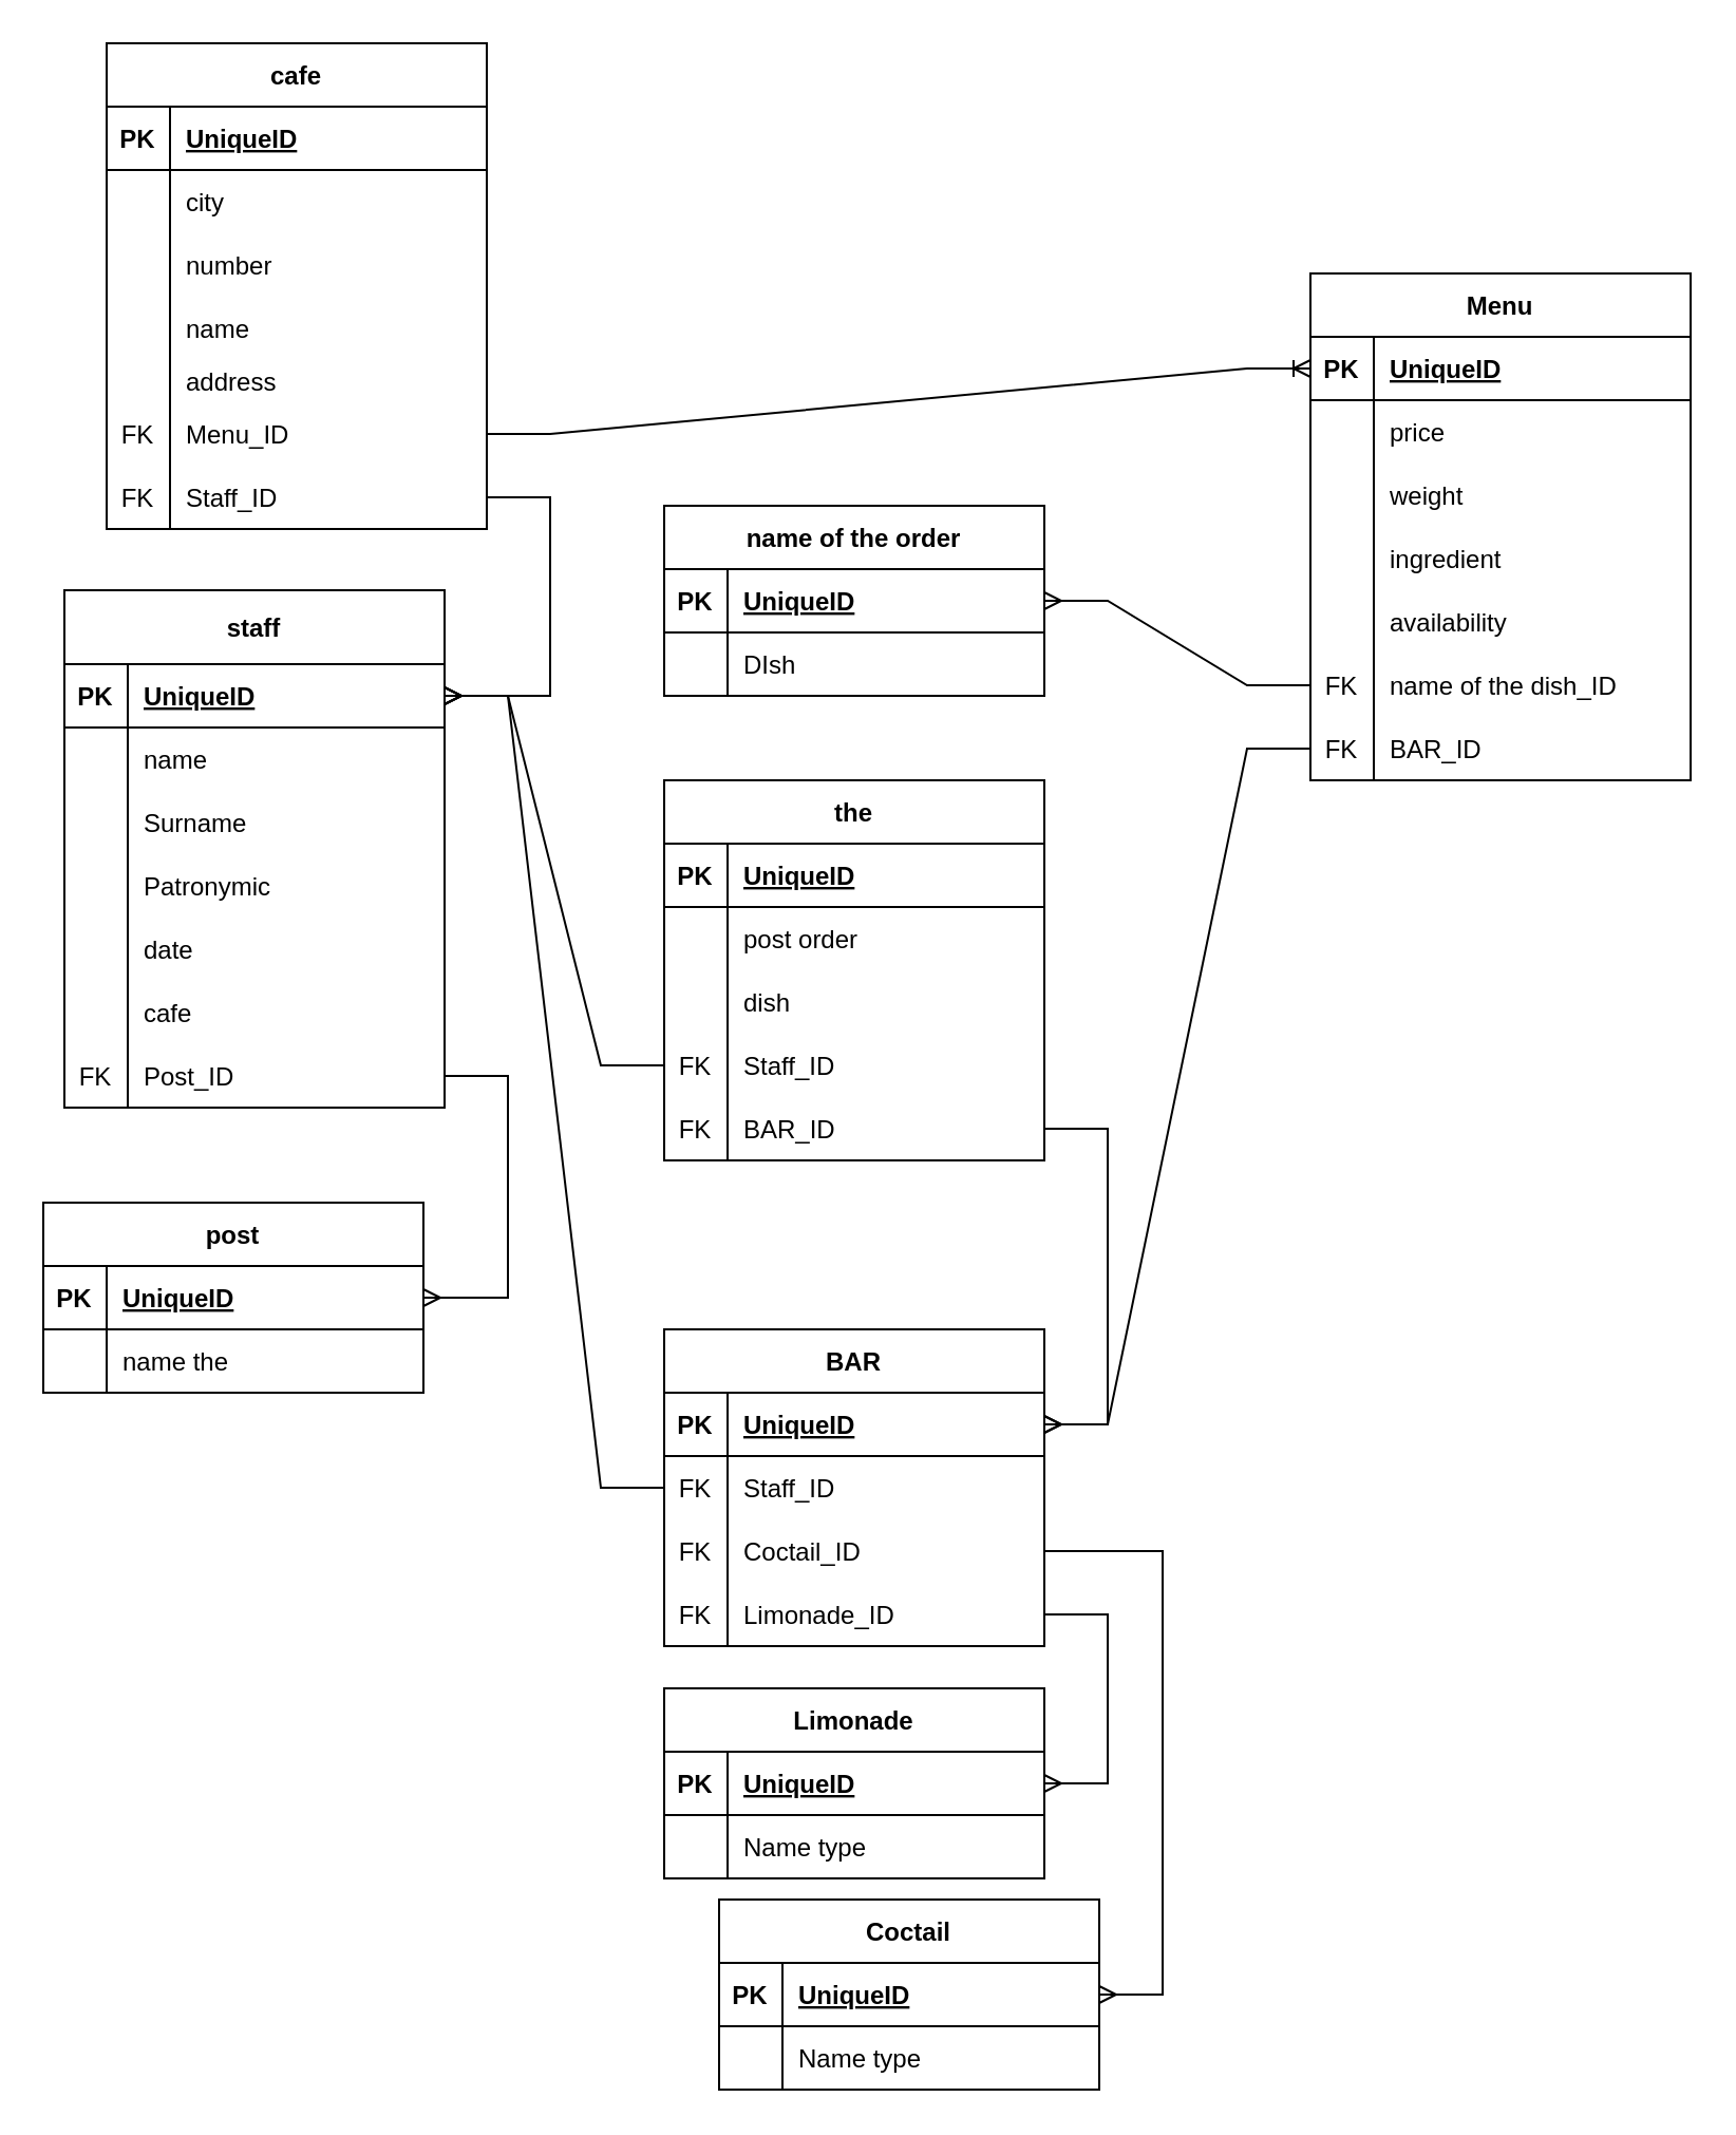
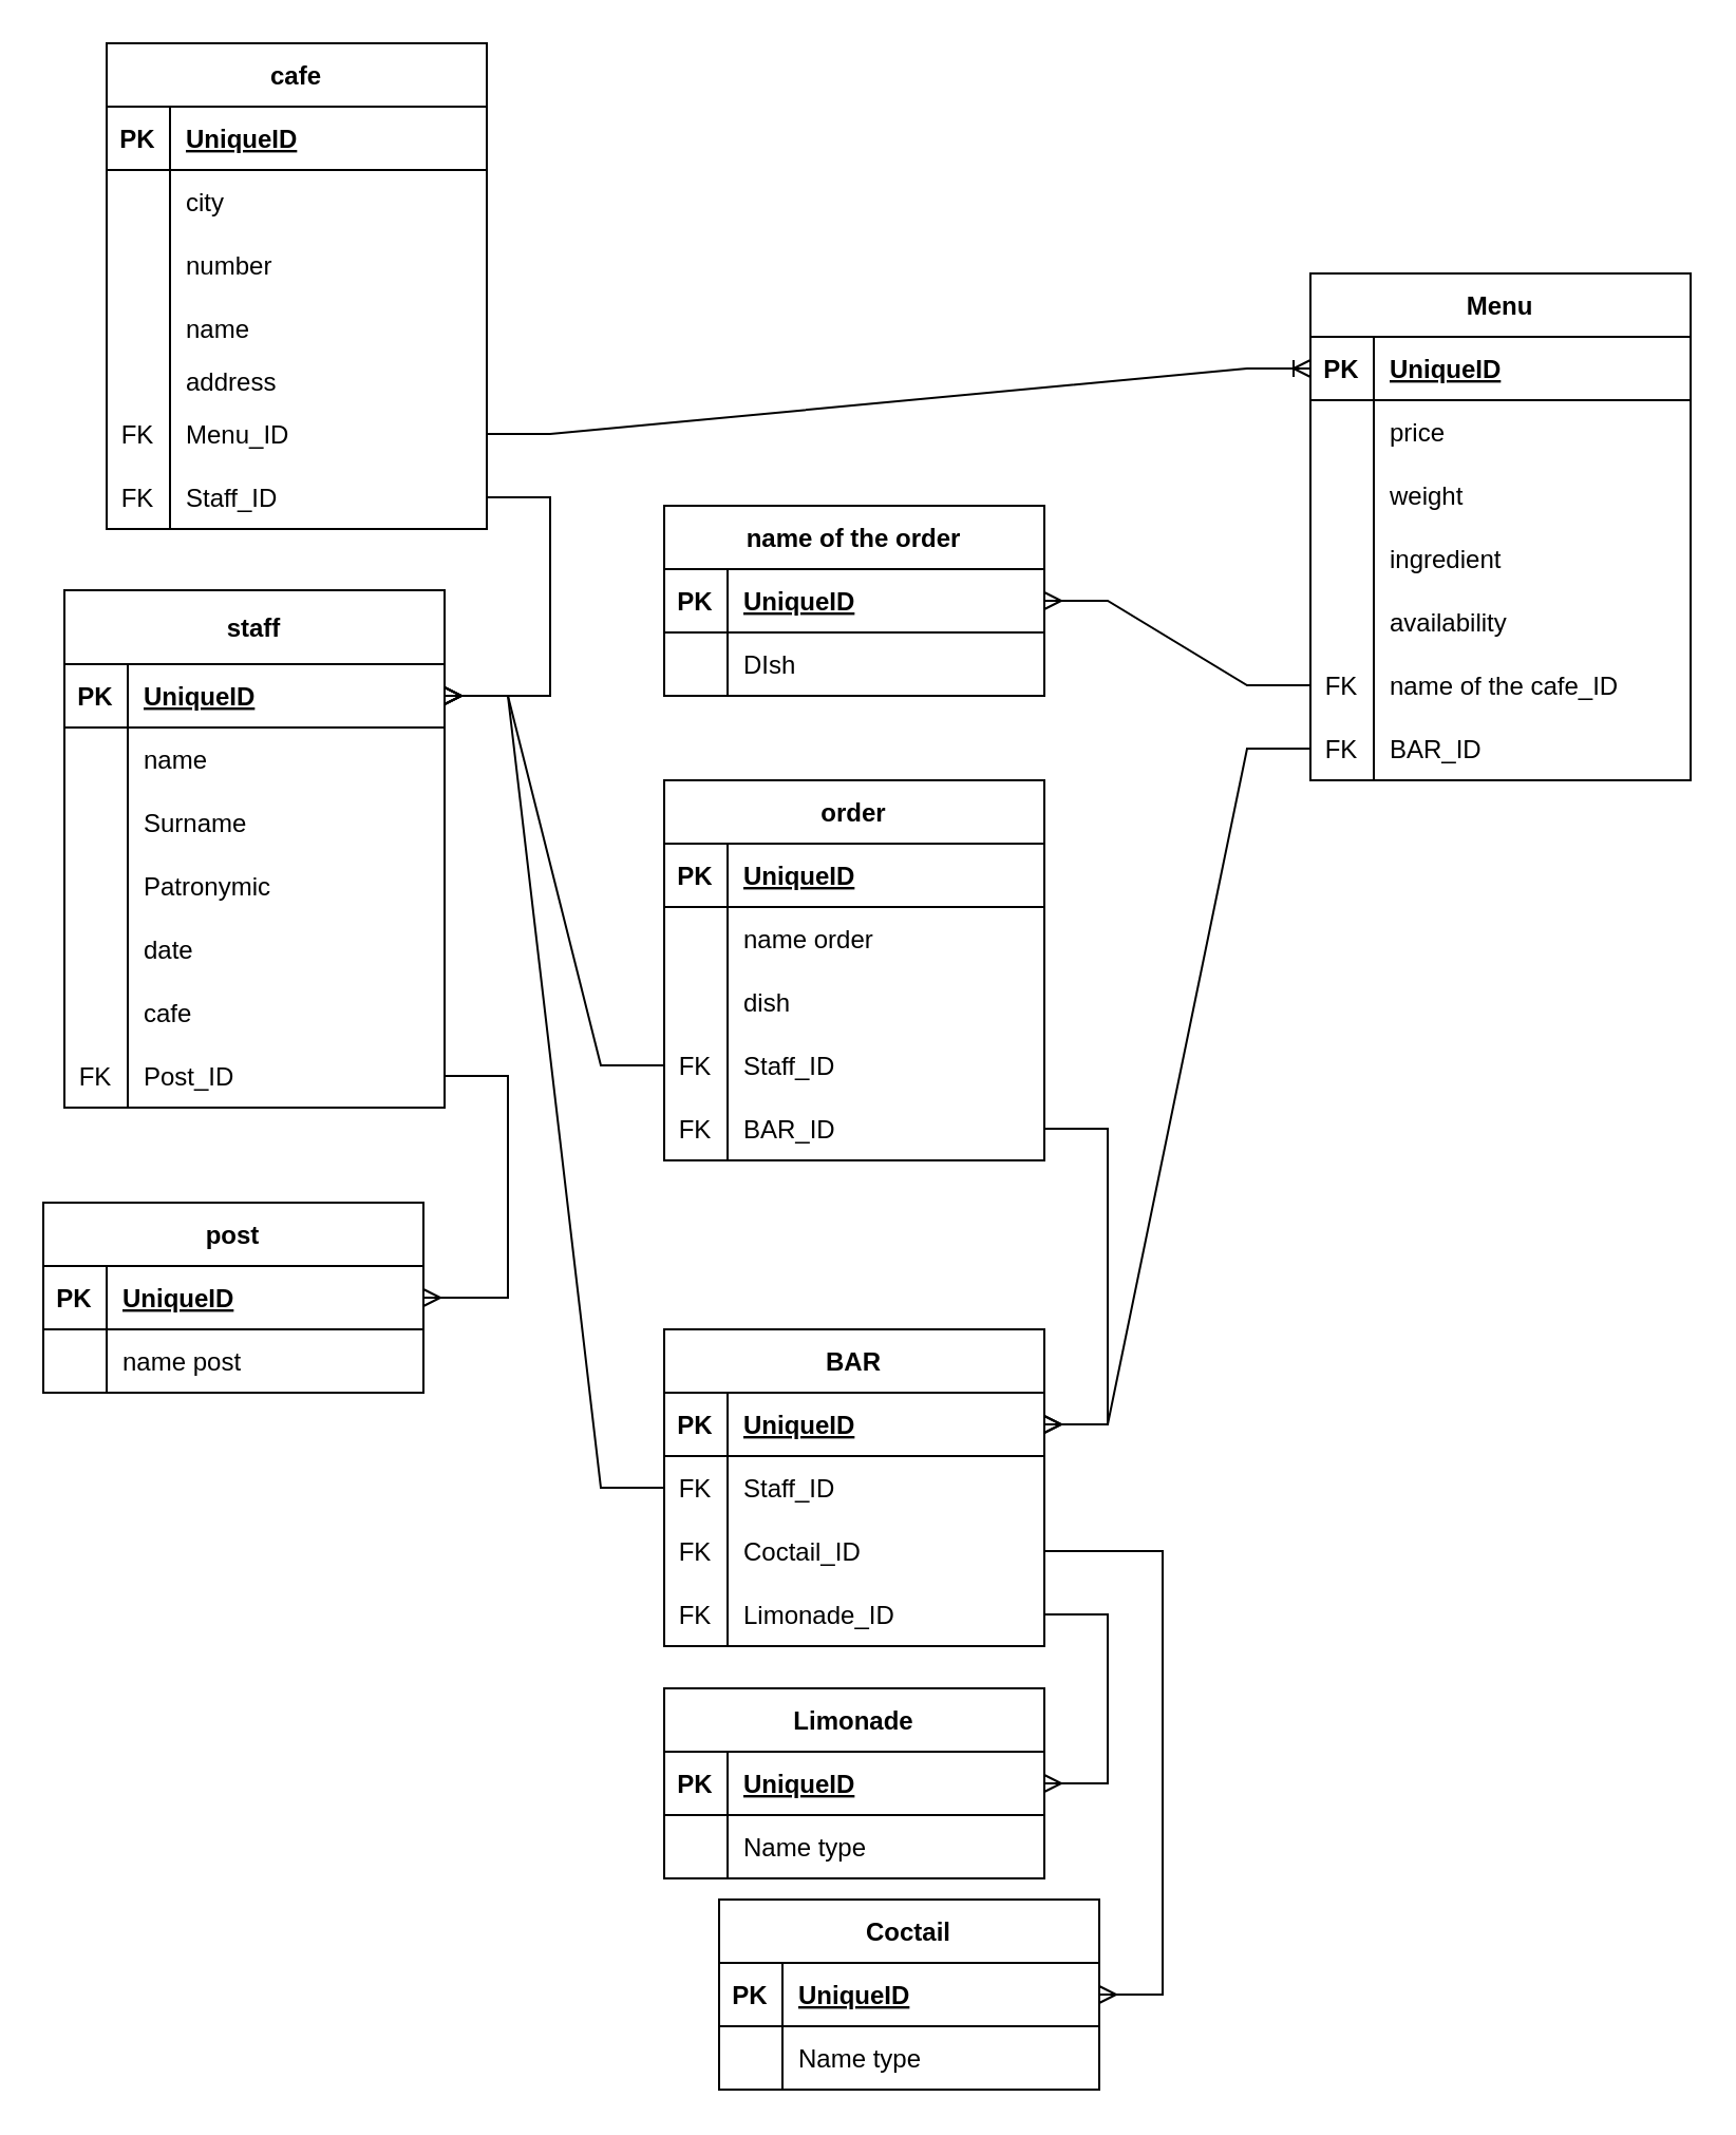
- <mxCell id="20" value="name of the dish_ID" style="shape=partialRectangle;connectable=0;fillColor=none;top=0;left=0;bottom=0;right=0;align=left;spacingLeft=6;fontStyle=0;overflow=hidden;" parent="18" vertex="1"><mxGeometry x="30" width="150" height="30" as="geometry"><mxRectangle width="150" height="30" as="alternateBounds" /></mxGeometry></mxCell>
+ <mxCell id="20" value="name of the cafe_ID" style="shape=partialRectangle;connectable=0;fillColor=none;top=0;left=0;bottom=0;right=0;align=left;spacingLeft=6;fontStyle=0;overflow=hidden;" parent="18" vertex="1"><mxGeometry x="30" width="150" height="30" as="geometry"><mxRectangle width="150" height="30" as="alternateBounds" /></mxGeometry></mxCell>
- <mxCell id="24" value="the" style="shape=table;startSize=30;container=1;collapsible=1;childLayout=tableLayout;fixedRows=1;rowLines=0;fontStyle=1;align=center;resizeLast=1;" parent="1" vertex="1"><mxGeometry x="314" y="369" width="180" height="180" as="geometry" /></mxCell>
+ <mxCell id="24" value="order" style="shape=table;startSize=30;container=1;collapsible=1;childLayout=tableLayout;fixedRows=1;rowLines=0;fontStyle=1;align=center;resizeLast=1;" parent="1" vertex="1"><mxGeometry x="314" y="369" width="180" height="180" as="geometry" /></mxCell>
- <mxCell id="30" value="post order" style="shape=partialRectangle;connectable=0;fillColor=none;top=0;left=0;bottom=0;right=0;align=left;spacingLeft=6;overflow=hidden;" parent="28" vertex="1"><mxGeometry x="30" width="150" height="30" as="geometry"><mxRectangle width="150" height="30" as="alternateBounds" /></mxGeometry></mxCell>
+ <mxCell id="30" value="name order" style="shape=partialRectangle;connectable=0;fillColor=none;top=0;left=0;bottom=0;right=0;align=left;spacingLeft=6;overflow=hidden;" parent="28" vertex="1"><mxGeometry x="30" width="150" height="30" as="geometry"><mxRectangle width="150" height="30" as="alternateBounds" /></mxGeometry></mxCell>
- <mxCell id="90" value="name the" style="shape=partialRectangle;connectable=0;fillColor=none;top=0;left=0;bottom=0;right=0;align=left;spacingLeft=6;overflow=hidden;" parent="88" vertex="1"><mxGeometry x="30" width="150" height="30" as="geometry"><mxRectangle width="150" height="30" as="alternateBounds" /></mxGeometry></mxCell>
+ <mxCell id="90" value="name post" style="shape=partialRectangle;connectable=0;fillColor=none;top=0;left=0;bottom=0;right=0;align=left;spacingLeft=6;overflow=hidden;" parent="88" vertex="1"><mxGeometry x="30" width="150" height="30" as="geometry"><mxRectangle width="150" height="30" as="alternateBounds" /></mxGeometry></mxCell>
